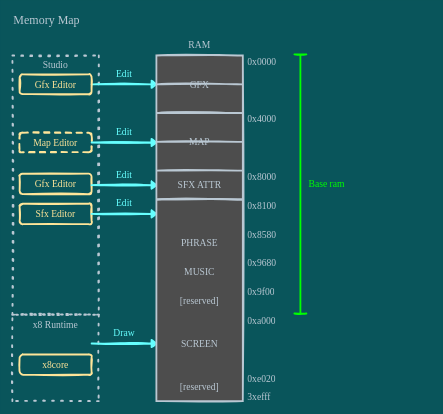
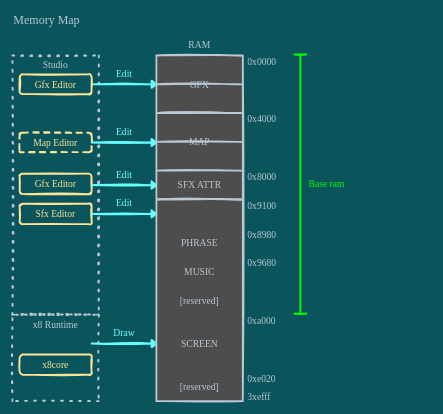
- <mxCell id="44" value="0x8100" style="shape=partialRectangle;html=1;whiteSpace=wrap;connectable=0;overflow=hidden;fillColor=none;top=0;left=0;bottom=0;right=0;fontFamily=Comic Sans MS;fontSize=16;fontColor=#BAC8D3;align=left;verticalAlign=top;spacingLeft=6;spacingTop=-6;" parent="43" vertex="1"><mxGeometry width="72" height="48" as="geometry" /></mxCell>
+ <mxCell id="44" value="0x9100" style="shape=partialRectangle;html=1;whiteSpace=wrap;connectable=0;overflow=hidden;fillColor=none;top=0;left=0;bottom=0;right=0;fontFamily=Comic Sans MS;fontSize=16;fontColor=#BAC8D3;align=left;verticalAlign=top;spacingLeft=6;spacingTop=-6;" parent="43" vertex="1"><mxGeometry width="72" height="48" as="geometry" /></mxCell>
- <mxCell id="46" value="0x8580" style="shape=partialRectangle;html=1;whiteSpace=wrap;connectable=0;overflow=hidden;fillColor=none;top=0;left=0;bottom=0;right=0;fontFamily=Comic Sans MS;fontSize=16;fontColor=#BAC8D3;align=left;verticalAlign=top;spacingLeft=6;spacingTop=-6;" parent="45" vertex="1"><mxGeometry width="72" height="48" as="geometry" /></mxCell>
+ <mxCell id="46" value="0x8980" style="shape=partialRectangle;html=1;whiteSpace=wrap;connectable=0;overflow=hidden;fillColor=none;top=0;left=0;bottom=0;right=0;fontFamily=Comic Sans MS;fontSize=16;fontColor=#BAC8D3;align=left;verticalAlign=top;spacingLeft=6;spacingTop=-6;" parent="45" vertex="1"><mxGeometry width="72" height="48" as="geometry" /></mxCell>
- <mxCell id="50" value="0x9f00" style="shape=partialRectangle;html=1;whiteSpace=wrap;connectable=0;overflow=hidden;fillColor=none;top=0;left=0;bottom=0;right=0;fontFamily=Comic Sans MS;fontSize=16;fontColor=#BAC8D3;align=left;verticalAlign=top;spacingLeft=6;spacingTop=-6;" parent="49" vertex="1"><mxGeometry width="72" height="48" as="geometry" /></mxCell>
